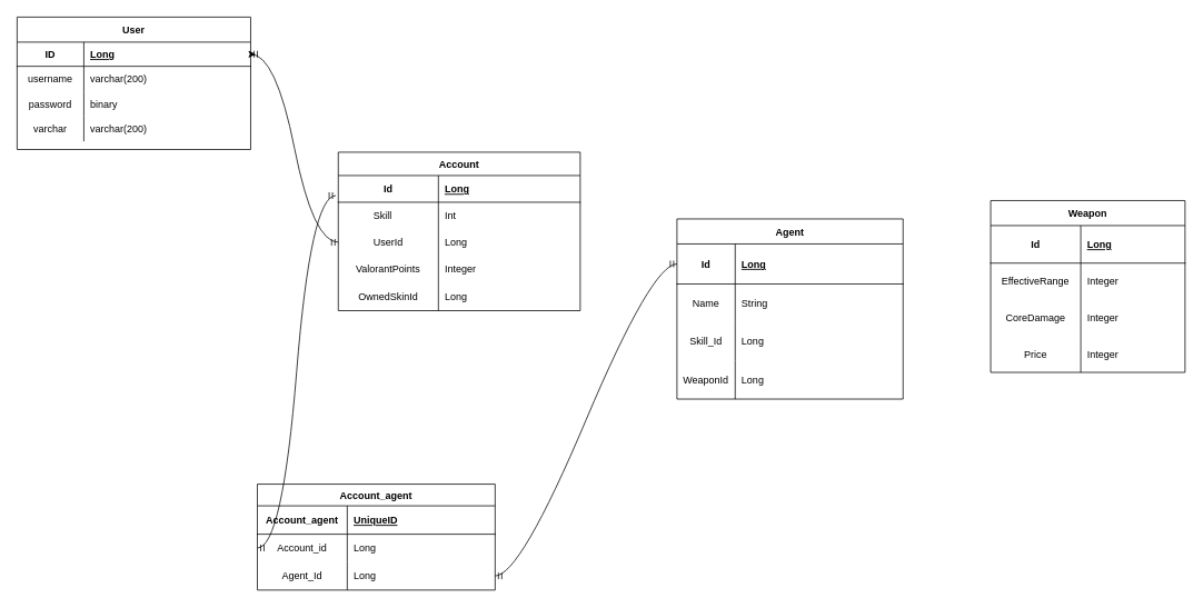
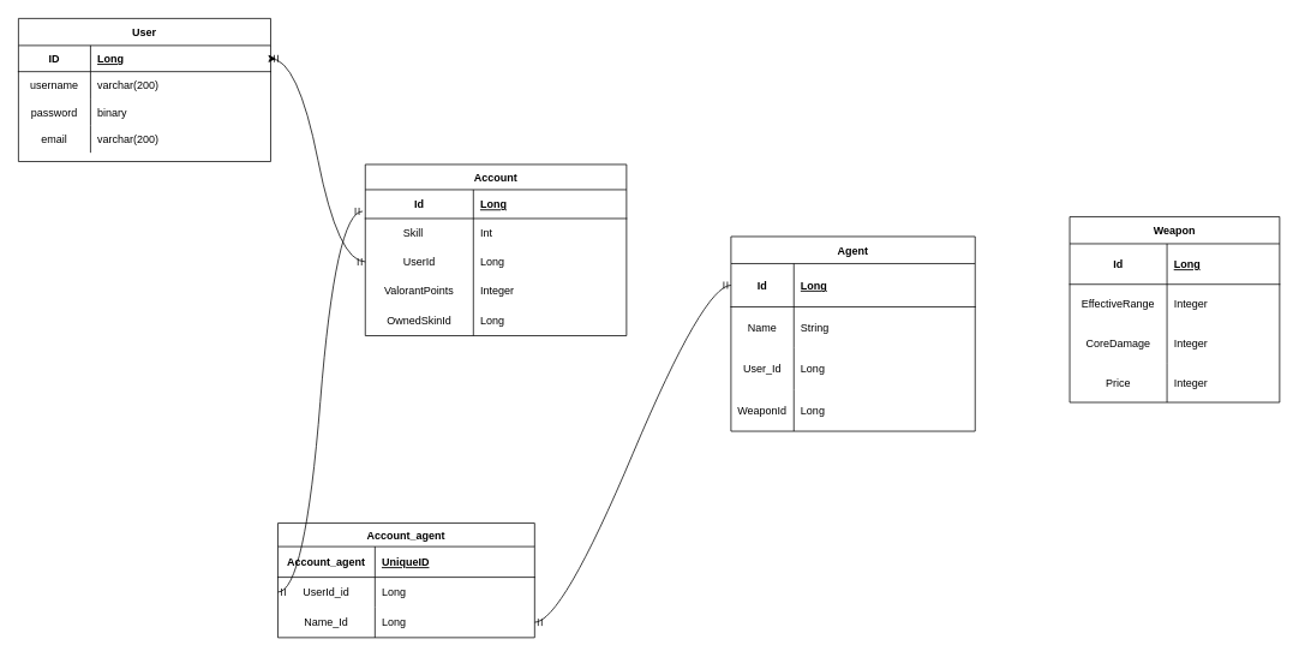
- <mxCell id="13" value="varchar" style="shape=partialRectangle;connectable=0;fillColor=none;top=0;left=0;bottom=0;right=0;editable=1;overflow=hidden;" vertex="1" parent="12"><mxGeometry width="80" height="30" as="geometry"><mxRectangle width="80" height="30" as="alternateBounds" /></mxGeometry></mxCell>
+ <mxCell id="13" value="email" style="shape=partialRectangle;connectable=0;fillColor=none;top=0;left=0;bottom=0;right=0;editable=1;overflow=hidden;" vertex="1" parent="12"><mxGeometry width="80" height="30" as="geometry"><mxRectangle width="80" height="30" as="alternateBounds" /></mxGeometry></mxCell>
- <mxCell id="39" value="Skill_Id" style="shape=partialRectangle;connectable=0;fillColor=none;top=0;left=0;bottom=0;right=0;editable=1;overflow=hidden;fontColor=none;" vertex="1" parent="38"><mxGeometry width="69.75" height="47" as="geometry"><mxRectangle width="69.75" height="47" as="alternateBounds" /></mxGeometry></mxCell>
+ <mxCell id="39" value="User_Id" style="shape=partialRectangle;connectable=0;fillColor=none;top=0;left=0;bottom=0;right=0;editable=1;overflow=hidden;fontColor=none;" vertex="1" parent="38"><mxGeometry width="69.75" height="47" as="geometry"><mxRectangle width="69.75" height="47" as="alternateBounds" /></mxGeometry></mxCell>
- <mxCell id="51" value="Account_id" style="shape=partialRectangle;connectable=0;fillColor=none;top=0;left=0;bottom=0;right=0;editable=1;overflow=hidden;fontColor=none;" vertex="1" parent="50"><mxGeometry width="107.75" height="33" as="geometry"><mxRectangle width="107.75" height="33" as="alternateBounds" /></mxGeometry></mxCell>
+ <mxCell id="51" value="UserId_id" style="shape=partialRectangle;connectable=0;fillColor=none;top=0;left=0;bottom=0;right=0;editable=1;overflow=hidden;fontColor=none;" vertex="1" parent="50"><mxGeometry width="107.75" height="33" as="geometry"><mxRectangle width="107.75" height="33" as="alternateBounds" /></mxGeometry></mxCell>
- <mxCell id="54" value="Agent_Id" style="shape=partialRectangle;connectable=0;fillColor=none;top=0;left=0;bottom=0;right=0;editable=1;overflow=hidden;fontColor=none;" vertex="1" parent="53"><mxGeometry width="107.75" height="34" as="geometry"><mxRectangle width="107.75" height="34" as="alternateBounds" /></mxGeometry></mxCell>
+ <mxCell id="54" value="Name_Id" style="shape=partialRectangle;connectable=0;fillColor=none;top=0;left=0;bottom=0;right=0;editable=1;overflow=hidden;fontColor=none;" vertex="1" parent="53"><mxGeometry width="107.75" height="34" as="geometry"><mxRectangle width="107.75" height="34" as="alternateBounds" /></mxGeometry></mxCell>
